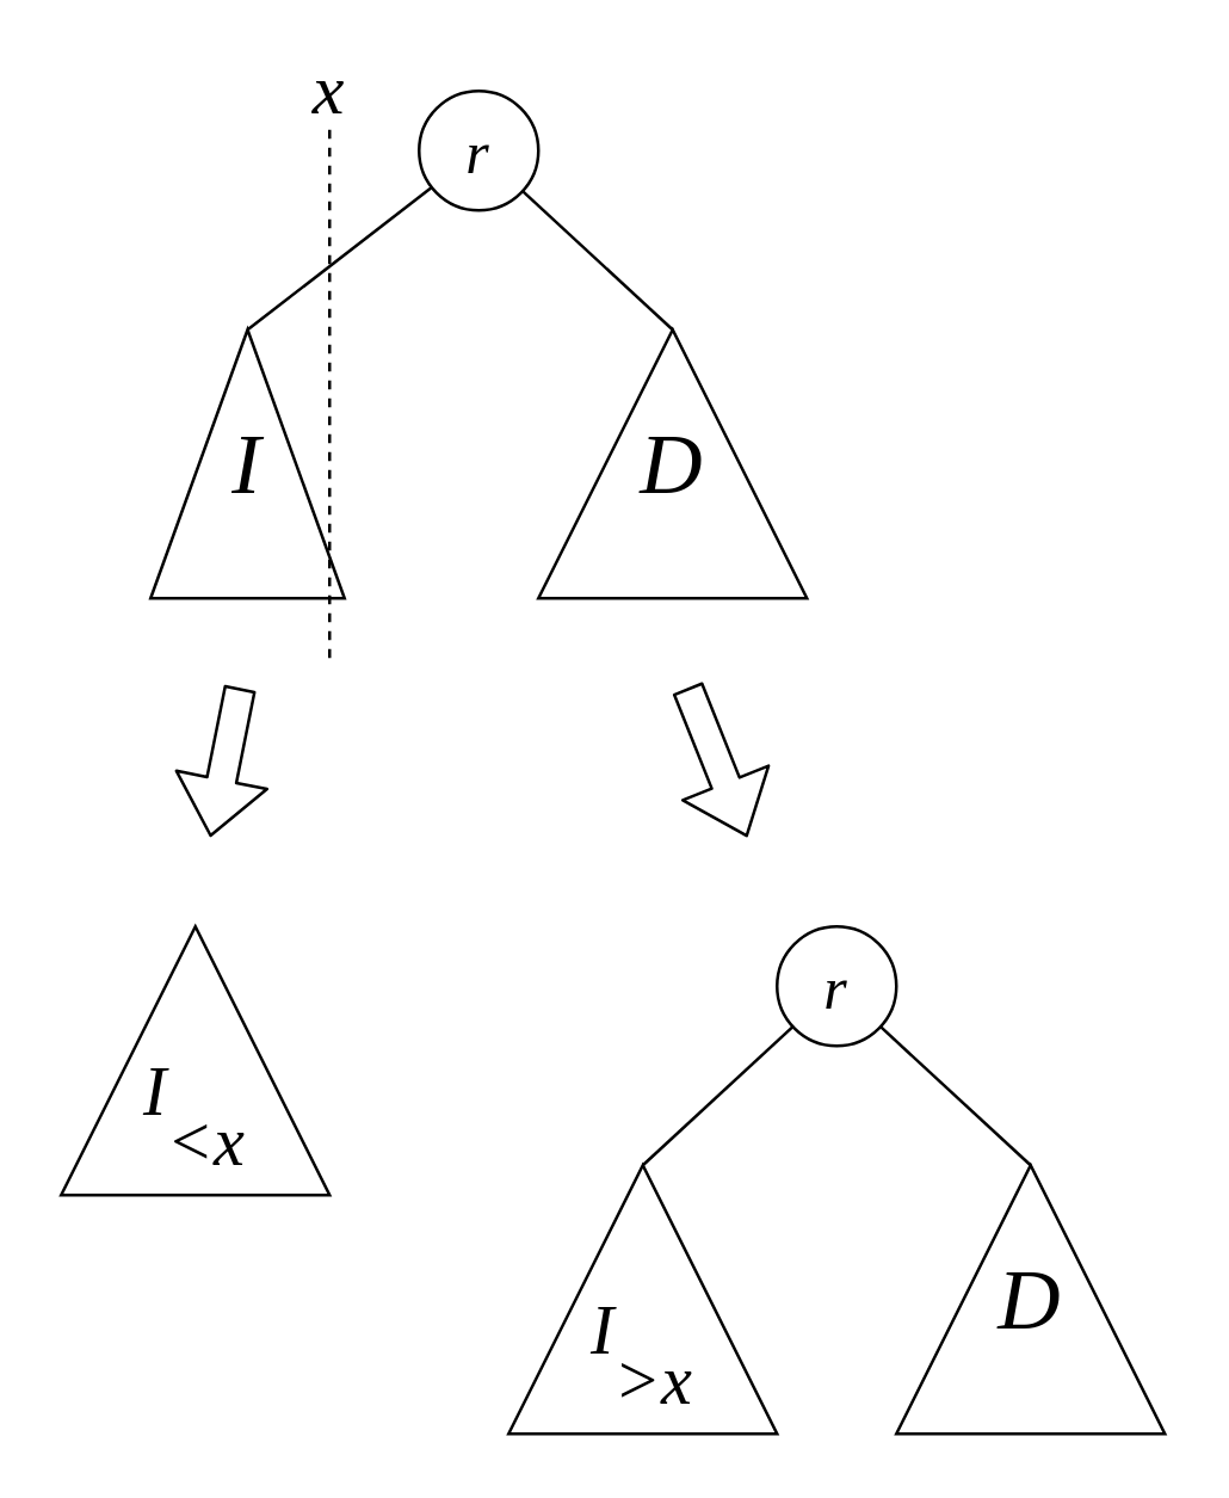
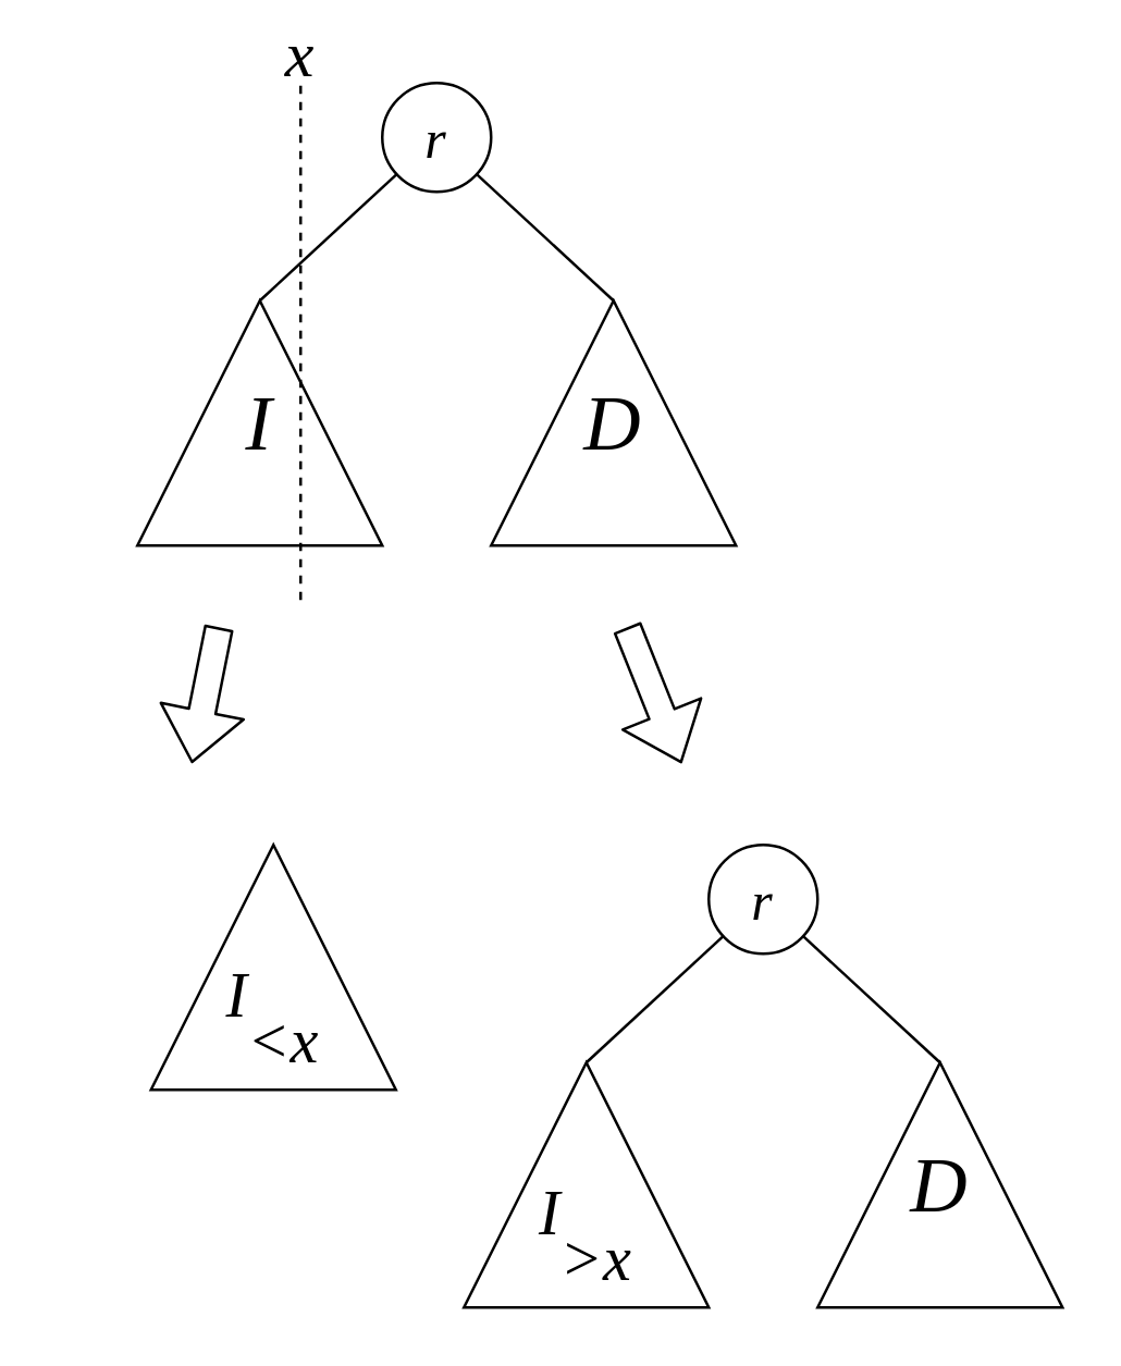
- <mxCell id="15" value="&lt;font face=&quot;Times New Roman&quot; size=&quot;1&quot;&gt;&lt;i style=&quot;font-size: 24px&quot;&gt;x&lt;/i&gt;&lt;/font&gt;" style="text;html=1;strokeColor=none;fillColor=none;align=center;verticalAlign=middle;whiteSpace=wrap;rounded=0;" vertex="1" parent="1"><mxGeometry x="90" y="20" width="40" height="20" as="geometry" /></mxCell>
+ <mxCell id="15" value="&lt;font face=&quot;Times New Roman&quot; size=&quot;1&quot;&gt;&lt;i style=&quot;font-size: 24px&quot;&gt;x&lt;/i&gt;&lt;/font&gt;" style="text;html=1;strokeColor=none;fillColor=none;align=center;verticalAlign=middle;whiteSpace=wrap;rounded=0;" vertex="1" parent="1"><mxGeometry x="90" y="10" width="40" height="20" as="geometry" /></mxCell>
- <mxCell id="3" value="&lt;font face=&quot;Times New Roman&quot; size=&quot;1&quot;&gt;&lt;i style=&quot;font-size: 29px&quot;&gt;I&lt;/i&gt;&lt;/font&gt;" style="triangle;whiteSpace=wrap;html=1;direction=north;" vertex="1" parent="1"><mxGeometry x="50" y="110" width="65" height="90" as="geometry" /></mxCell>
+ <mxCell id="3" value="&lt;font face=&quot;Times New Roman&quot; size=&quot;1&quot;&gt;&lt;i style=&quot;font-size: 29px&quot;&gt;I&lt;/i&gt;&lt;/font&gt;" style="triangle;whiteSpace=wrap;html=1;direction=north;" vertex="1" parent="1"><mxGeometry x="50" y="110" width="90" height="90" as="geometry" /></mxCell>
- <mxCell id="8" value="&lt;font face=&quot;Times New Roman&quot;&gt;&lt;span style=&quot;font-size: 28px&quot;&gt;&lt;i&gt;&lt;sup&gt;&lt;br style=&quot;font-size: 28px&quot;&gt;I&lt;/sup&gt;&lt;sub&gt;&amp;lt;x&lt;/sub&gt;&lt;/i&gt;&lt;/span&gt;&lt;/font&gt;" style="triangle;whiteSpace=wrap;html=1;direction=north;" vertex="1" parent="1"><mxGeometry y="310" width="90" height="90" as="geometry" x="20" /></mxCell>
+ <mxCell id="8" value="&lt;font face=&quot;Times New Roman&quot;&gt;&lt;span style=&quot;font-size: 28px&quot;&gt;&lt;i&gt;&lt;sup&gt;&lt;br style=&quot;font-size: 28px&quot;&gt;I&lt;/sup&gt;&lt;sub&gt;&amp;lt;x&lt;/sub&gt;&lt;/i&gt;&lt;/span&gt;&lt;/font&gt;" style="triangle;whiteSpace=wrap;html=1;direction=north;" vertex="1" parent="1"><mxGeometry x="55" y="310" width="90" height="90" as="geometry" /></mxCell>
